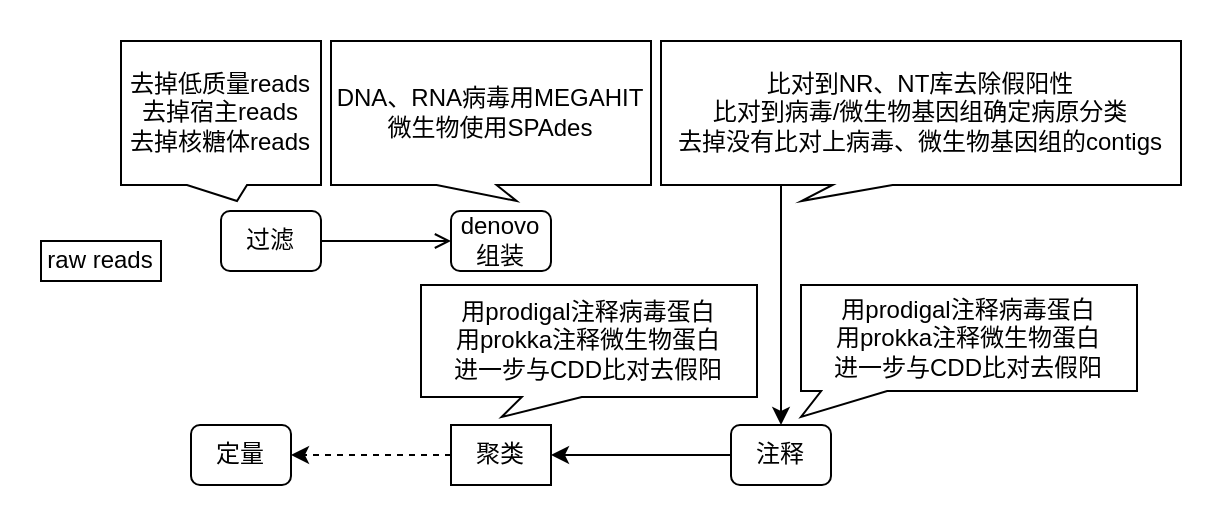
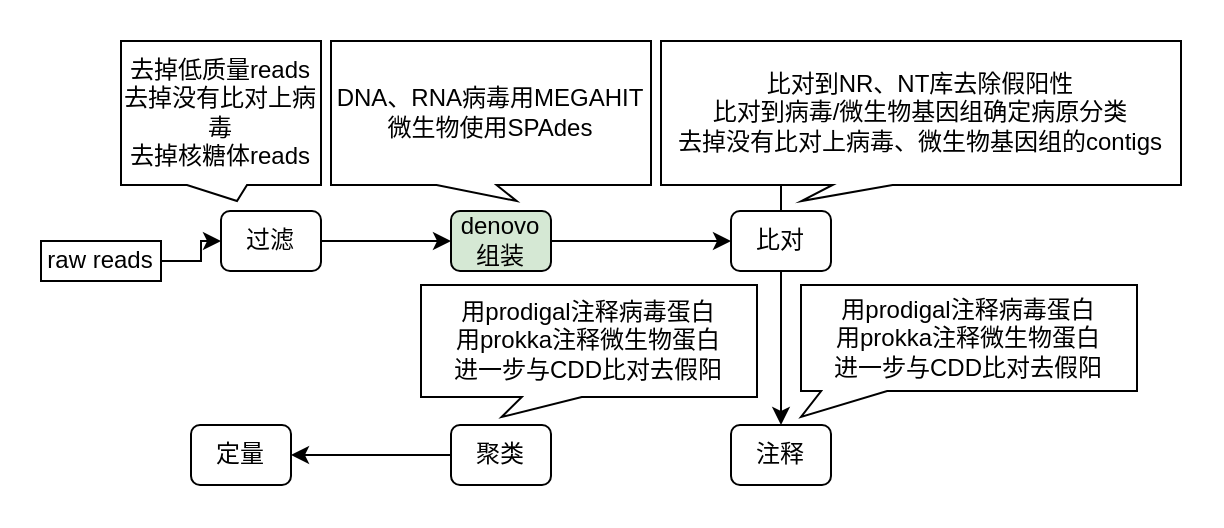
- <mxCell id="8" value="去掉低质量reads&lt;br&gt;去掉宿主reads&lt;br&gt;去掉核糖体reads" style="shape=callout;whiteSpace=wrap;html=1;perimeter=calloutPerimeter;position2=0.58;size=8;position=0.33;base=30;" parent="1" vertex="1"><mxGeometry x="60" y="20" width="100" height="80" as="geometry" /></mxCell>
+ <mxCell id="8" value="去掉低质量reads&lt;br&gt;去掉没有比对上病毒&lt;br&gt;去掉核糖体reads" style="shape=callout;whiteSpace=wrap;html=1;perimeter=calloutPerimeter;position2=0.58;size=8;position=0.33;base=30;" parent="1" vertex="1"><mxGeometry x="60" y="20" width="100" height="80" as="geometry" /></mxCell>
- <mxCell id="2" value="" style="edgeStyle=orthogonalEdgeStyle;rounded=0;orthogonalLoop=1;jettySize=auto;html=1;endArrow=open;" parent="1" source="3" target="5" edge="1"><mxGeometry relative="1" as="geometry" /></mxCell>
+ <mxCell id="2" value="" style="edgeStyle=orthogonalEdgeStyle;rounded=0;orthogonalLoop=1;jettySize=auto;html=1;" parent="1" source="3" target="5" edge="1"><mxGeometry relative="1" as="geometry" /></mxCell>
- <mxCell id="5" value="denovo组装" style="rounded=1;whiteSpace=wrap;html=1;fontSize=12;glass=0;strokeWidth=1;shadow=0;" parent="1" vertex="1"><mxGeometry x="225" y="105" width="50" height="30" as="geometry" /></mxCell>
+ <mxCell id="5" value="denovo组装" style="rounded=1;whiteSpace=wrap;html=1;fontSize=12;glass=0;strokeWidth=1;shadow=0;fillColor=#d5e8d4;" parent="1" vertex="1"><mxGeometry x="225" y="105" width="50" height="30" as="geometry" /></mxCell>
+ <mxCell id="4" value="" style="edgeStyle=orthogonalEdgeStyle;rounded=0;orthogonalLoop=1;jettySize=auto;html=1;" edge="1" parent="1" source="5" target="11"><mxGeometry relative="1" as="geometry" /></mxCell>
+ <mxCell id="11" value="比对" style="rounded=1;whiteSpace=wrap;html=1;fontSize=12;glass=0;strokeWidth=1;shadow=0;" vertex="1" parent="1"><mxGeometry x="365" y="105" width="50" height="30" as="geometry" /></mxCell>
+ <mxCell id="6" value="" style="edgeStyle=orthogonalEdgeStyle;rounded=0;orthogonalLoop=1;jettySize=auto;html=1;" parent="1" source="7" target="3" edge="1"><mxGeometry relative="1" as="geometry" /></mxCell>
- <mxCell id="16" value="" style="edgeStyle=orthogonalEdgeStyle;rounded=0;orthogonalLoop=1;jettySize=auto;html=1;dashed=1;" edge="1" parent="1" source="17" target="18"><mxGeometry relative="1" as="geometry" /></mxCell>
+ <mxCell id="16" value="" style="edgeStyle=orthogonalEdgeStyle;rounded=0;orthogonalLoop=1;jettySize=auto;html=1;" edge="1" parent="1" source="17" target="18"><mxGeometry relative="1" as="geometry" /></mxCell>
- <mxCell id="17" value="聚类" style="whiteSpace=wrap;html=1;fontSize=12;glass=0;strokeWidth=1;shadow=0;rounded=0;" vertex="1" parent="1"><mxGeometry x="225" y="212" width="50" height="30" as="geometry" /></mxCell>
+ <mxCell id="17" value="聚类" style="rounded=1;whiteSpace=wrap;html=1;fontSize=12;glass=0;strokeWidth=1;shadow=0;" vertex="1" parent="1"><mxGeometry x="225" y="212" width="50" height="30" as="geometry" /></mxCell>
- <mxCell id="13" value="" style="edgeStyle=orthogonalEdgeStyle;rounded=0;orthogonalLoop=1;jettySize=auto;html=1;" edge="1" parent="1" source="14" target="17"><mxGeometry relative="1" as="geometry" /></mxCell>
